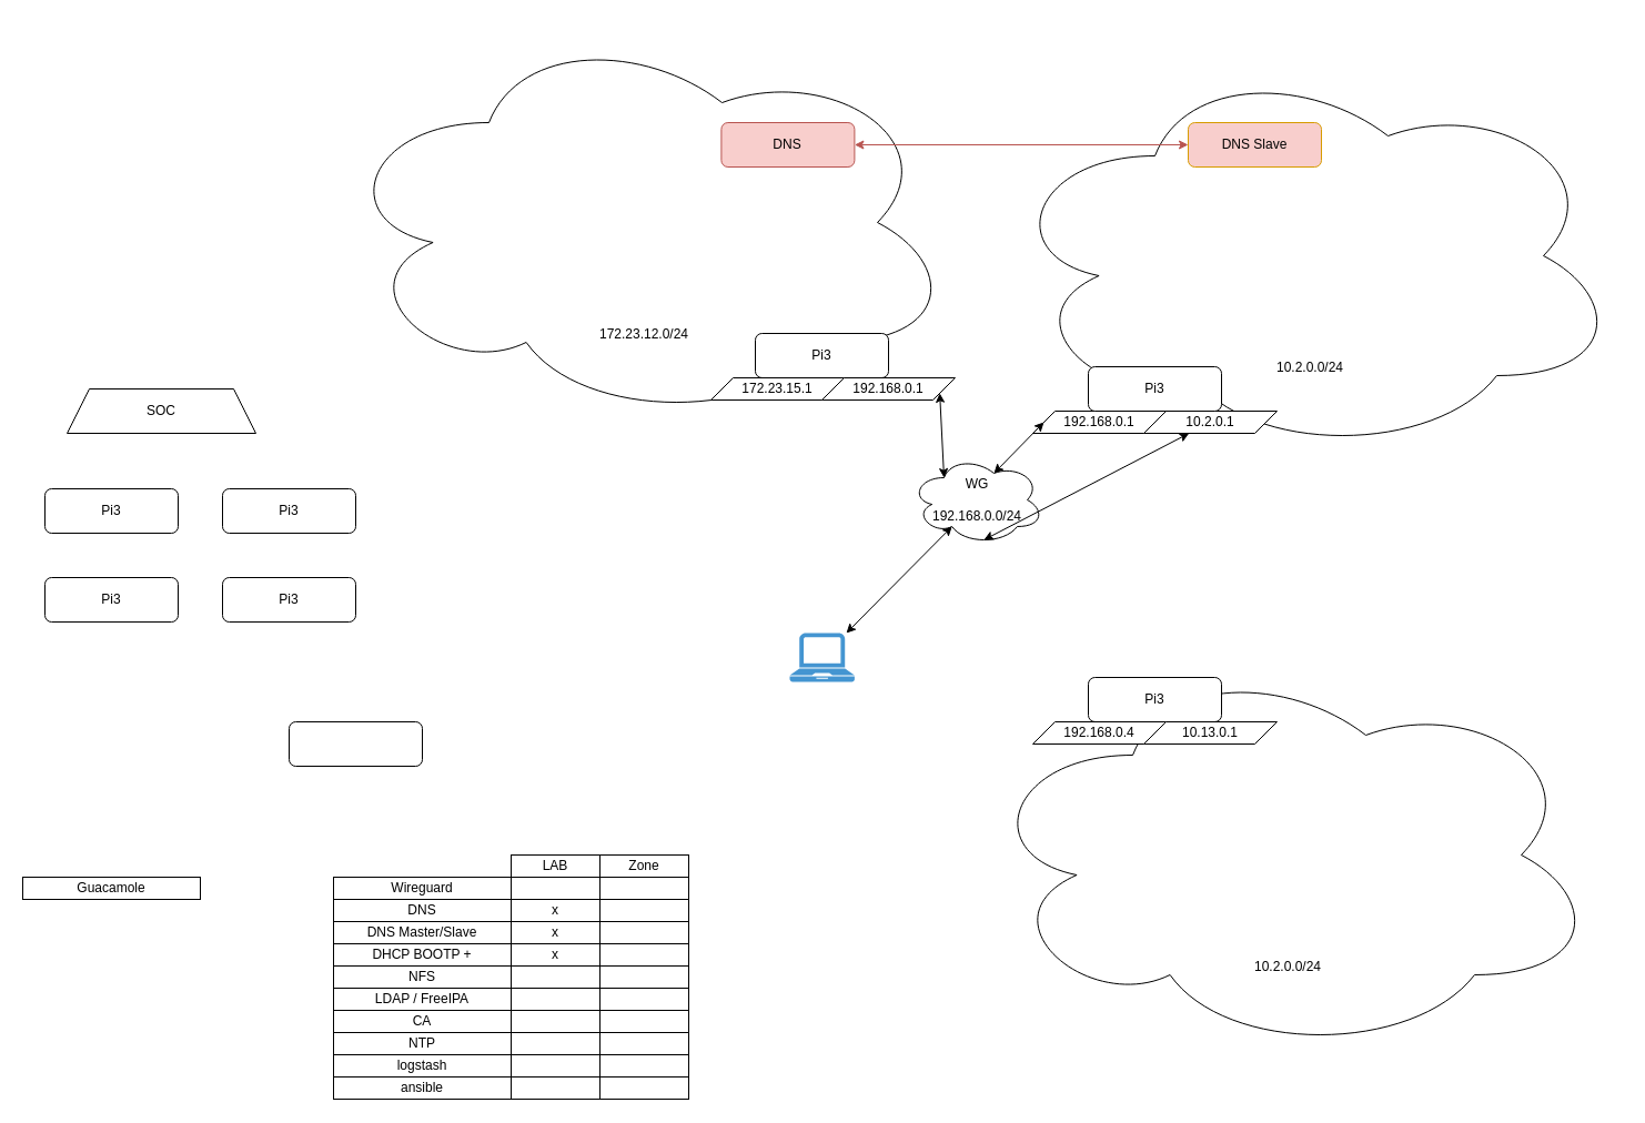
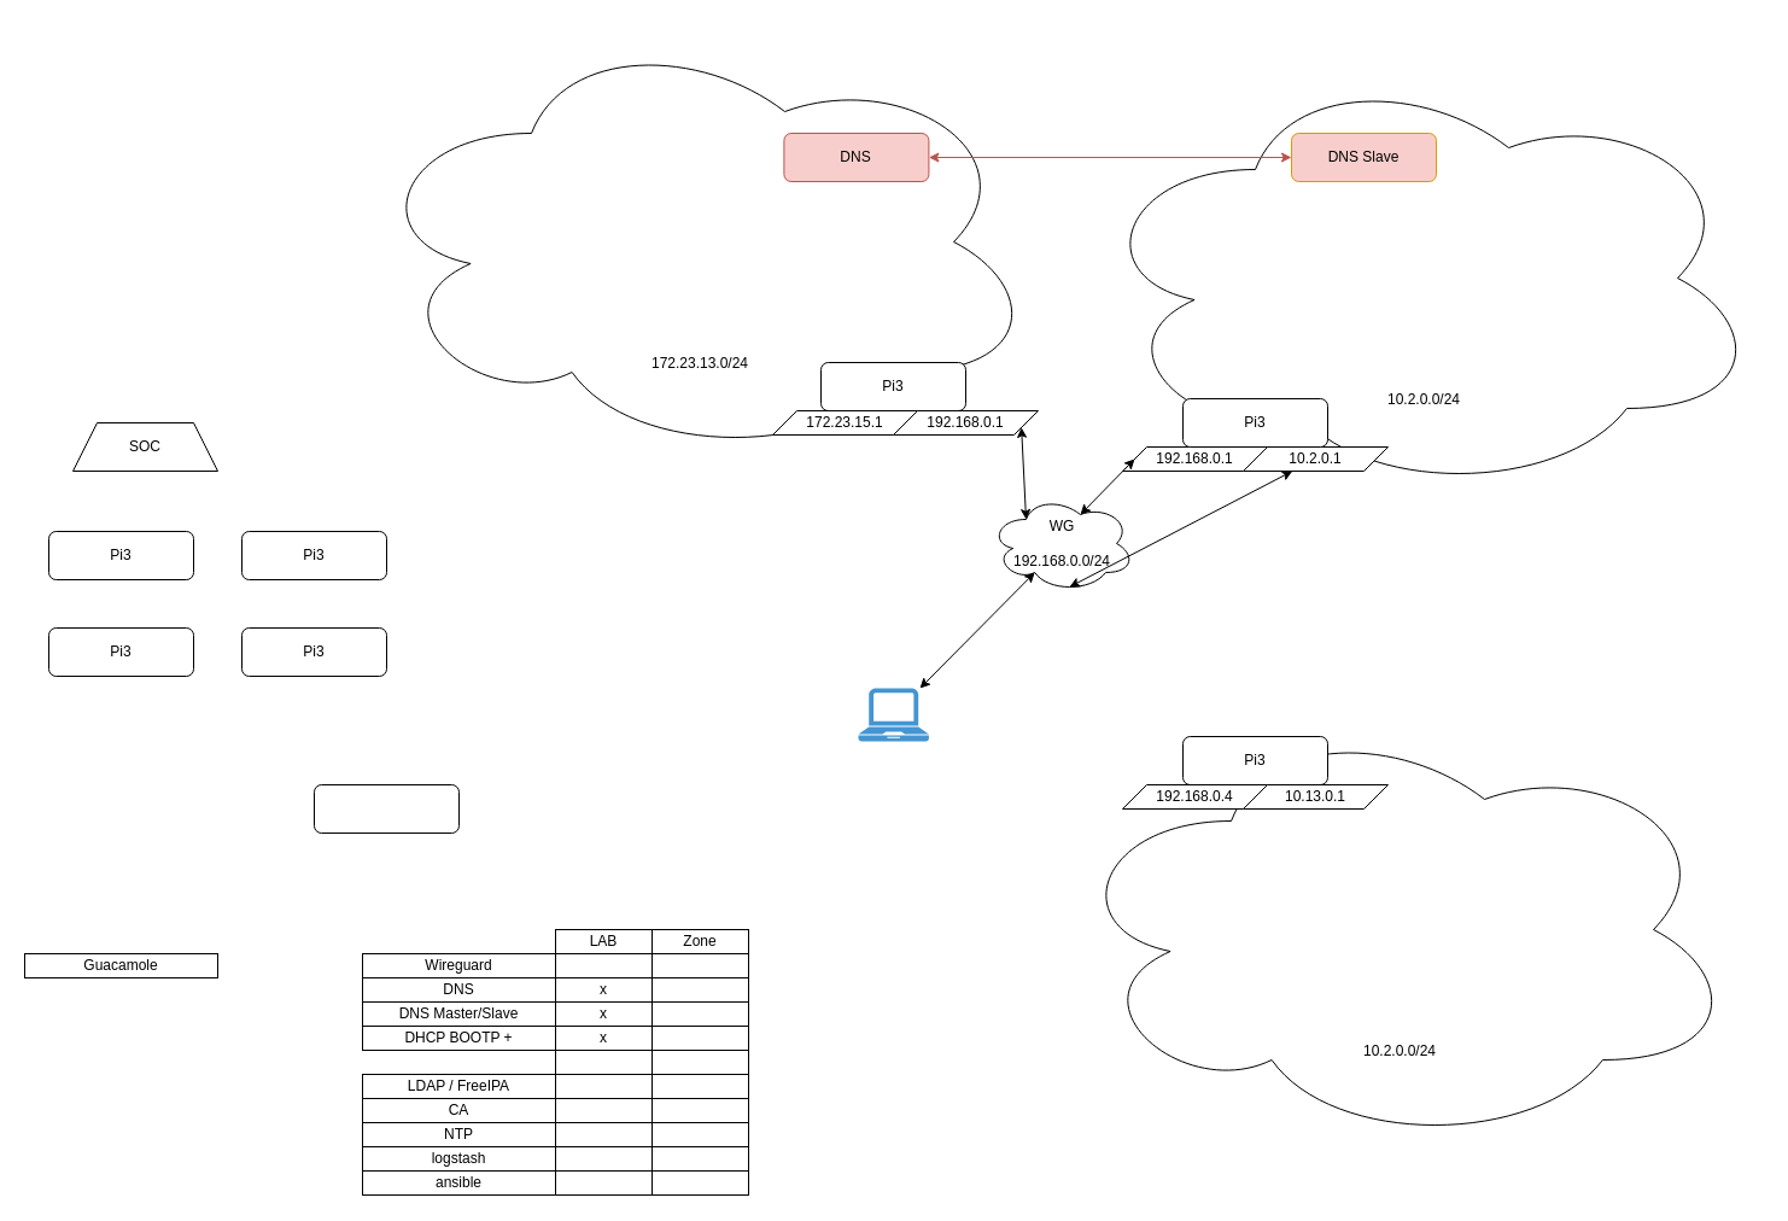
- <mxCell id="2" value="&lt;br&gt;&lt;br&gt;&lt;br&gt;&lt;br&gt;&lt;br&gt;&lt;br&gt;&lt;br&gt;&lt;br&gt;&lt;br&gt;&lt;br&gt;&lt;br&gt;&lt;br&gt;&lt;br&gt;&lt;br&gt;172.23.12.0/24" style="ellipse;shape=cloud;whiteSpace=wrap;html=1;" vertex="1" parent="1"><mxGeometry x="300" y="20" width="560" height="360" as="geometry" /></mxCell>
+ <mxCell id="2" value="&lt;br&gt;&lt;br&gt;&lt;br&gt;&lt;br&gt;&lt;br&gt;&lt;br&gt;&lt;br&gt;&lt;br&gt;&lt;br&gt;&lt;br&gt;&lt;br&gt;&lt;br&gt;&lt;br&gt;&lt;br&gt;172.23.13.0/24" style="ellipse;shape=cloud;whiteSpace=wrap;html=1;" vertex="1" parent="1"><mxGeometry x="300" y="20" width="560" height="360" as="geometry" /></mxCell>
- <mxCell id="3" value="SOC" style="shape=trapezoid;perimeter=trapezoidPerimeter;whiteSpace=wrap;html=1;fixedSize=1;" vertex="1" parent="1"><mxGeometry x="60" y="350" width="170" height="40" as="geometry" /></mxCell>
+ <mxCell id="3" value="SOC" style="shape=trapezoid;perimeter=trapezoidPerimeter;whiteSpace=wrap;html=1;fixedSize=1;" vertex="1" parent="1"><mxGeometry x="60" y="350" width="120" height="40" as="geometry" /></mxCell>
- <mxCell id="41" value="NFS" style="text;html=1;fillColor=none;align=center;verticalAlign=middle;whiteSpace=wrap;rounded=0;strokeColor=#000000;" vertex="1" parent="1"><mxGeometry x="300" y="870" width="160" height="20" as="geometry" /></mxCell>
